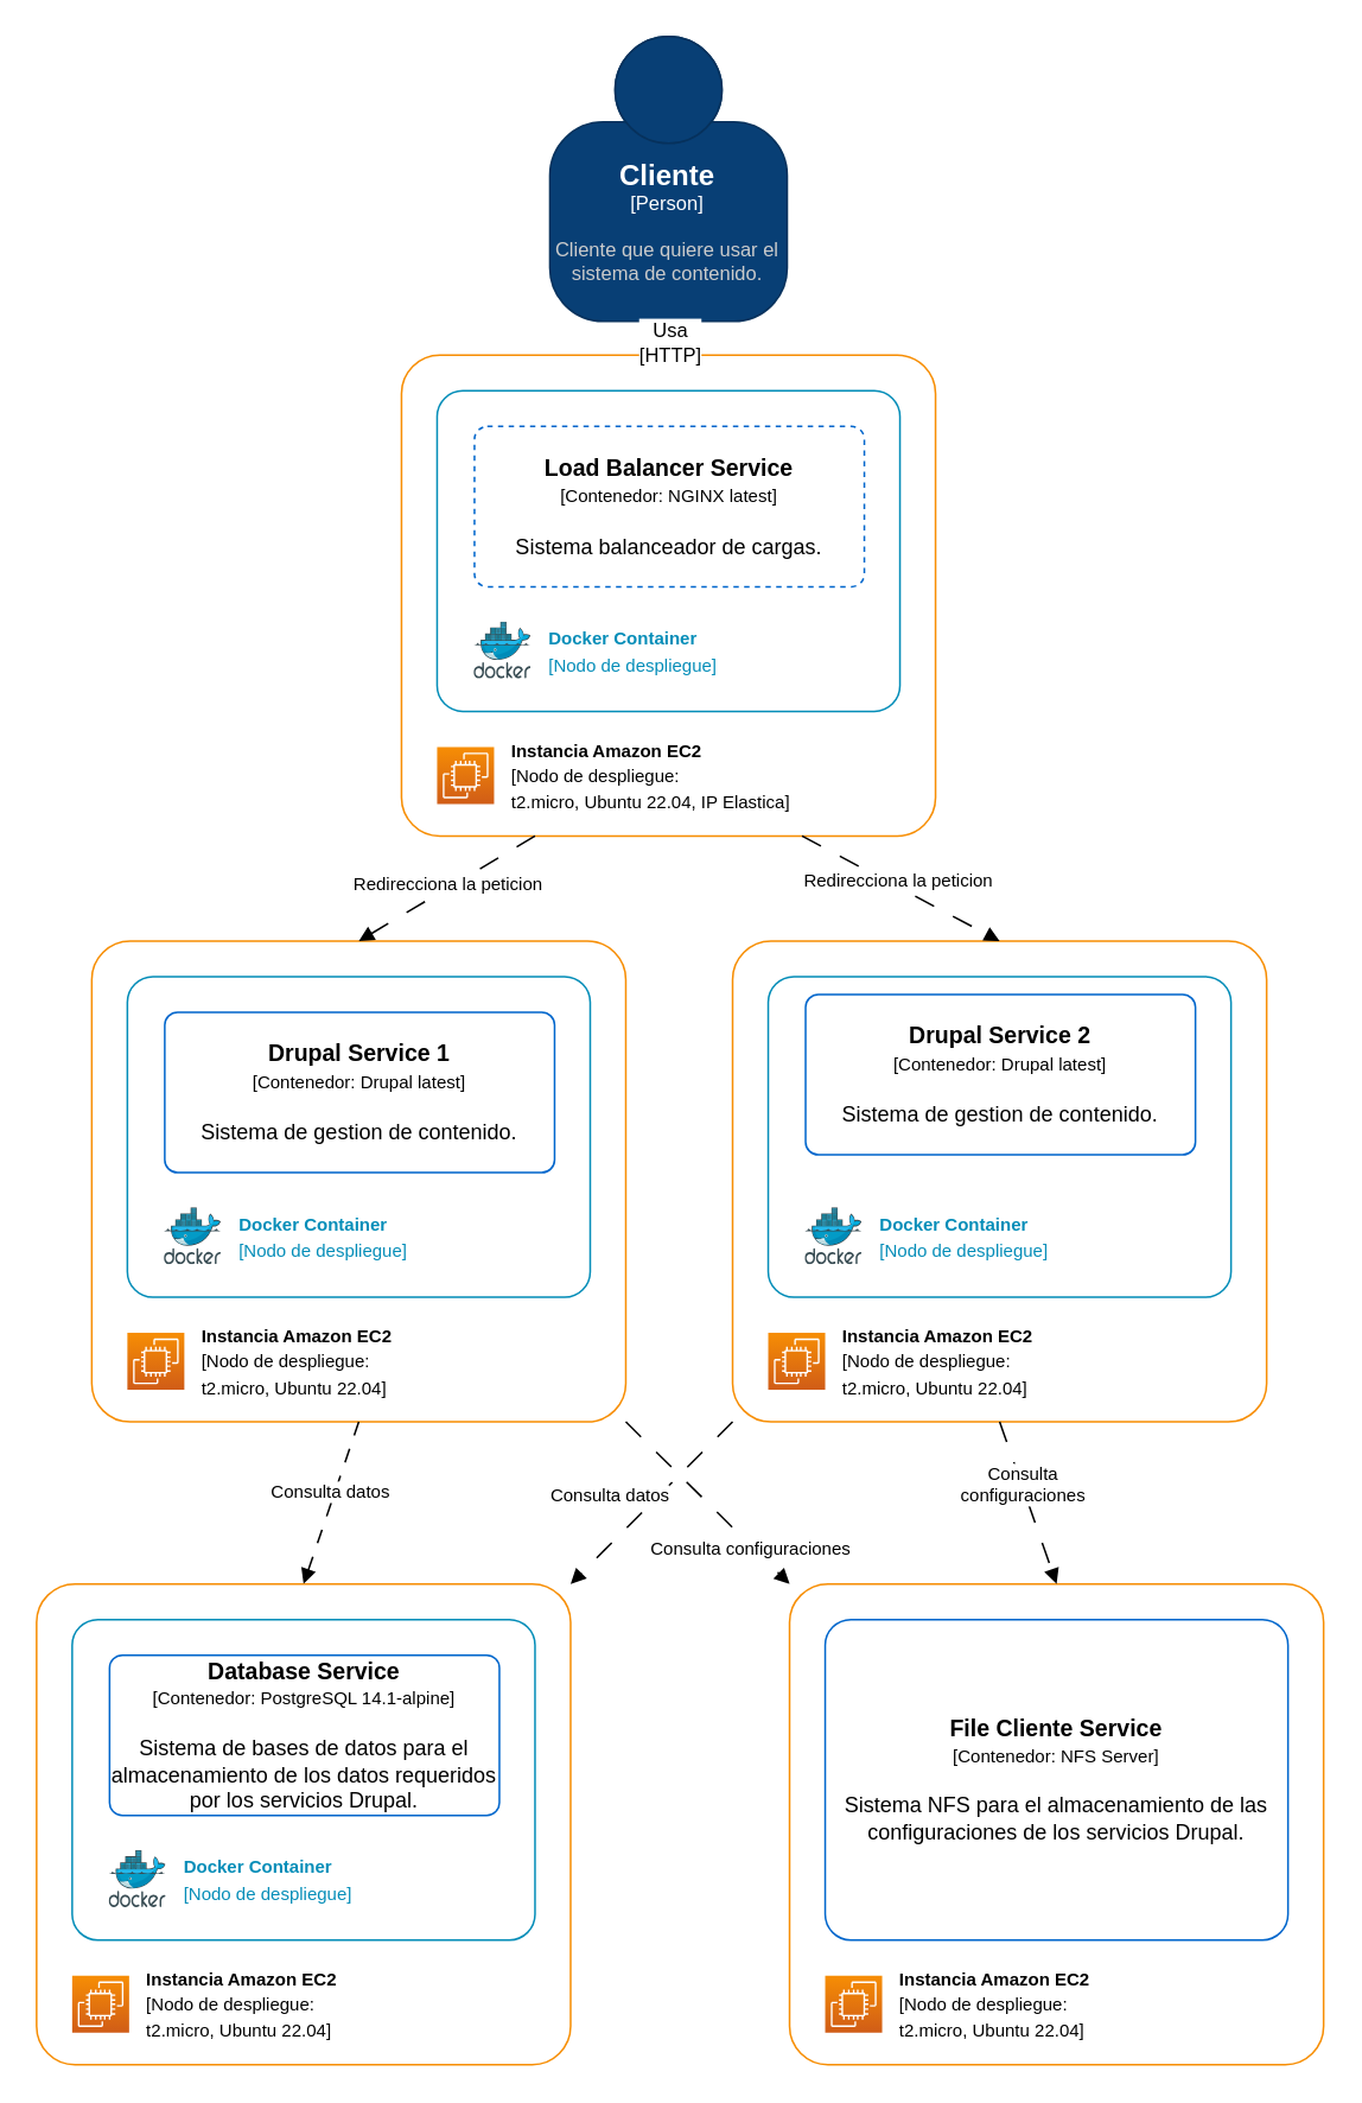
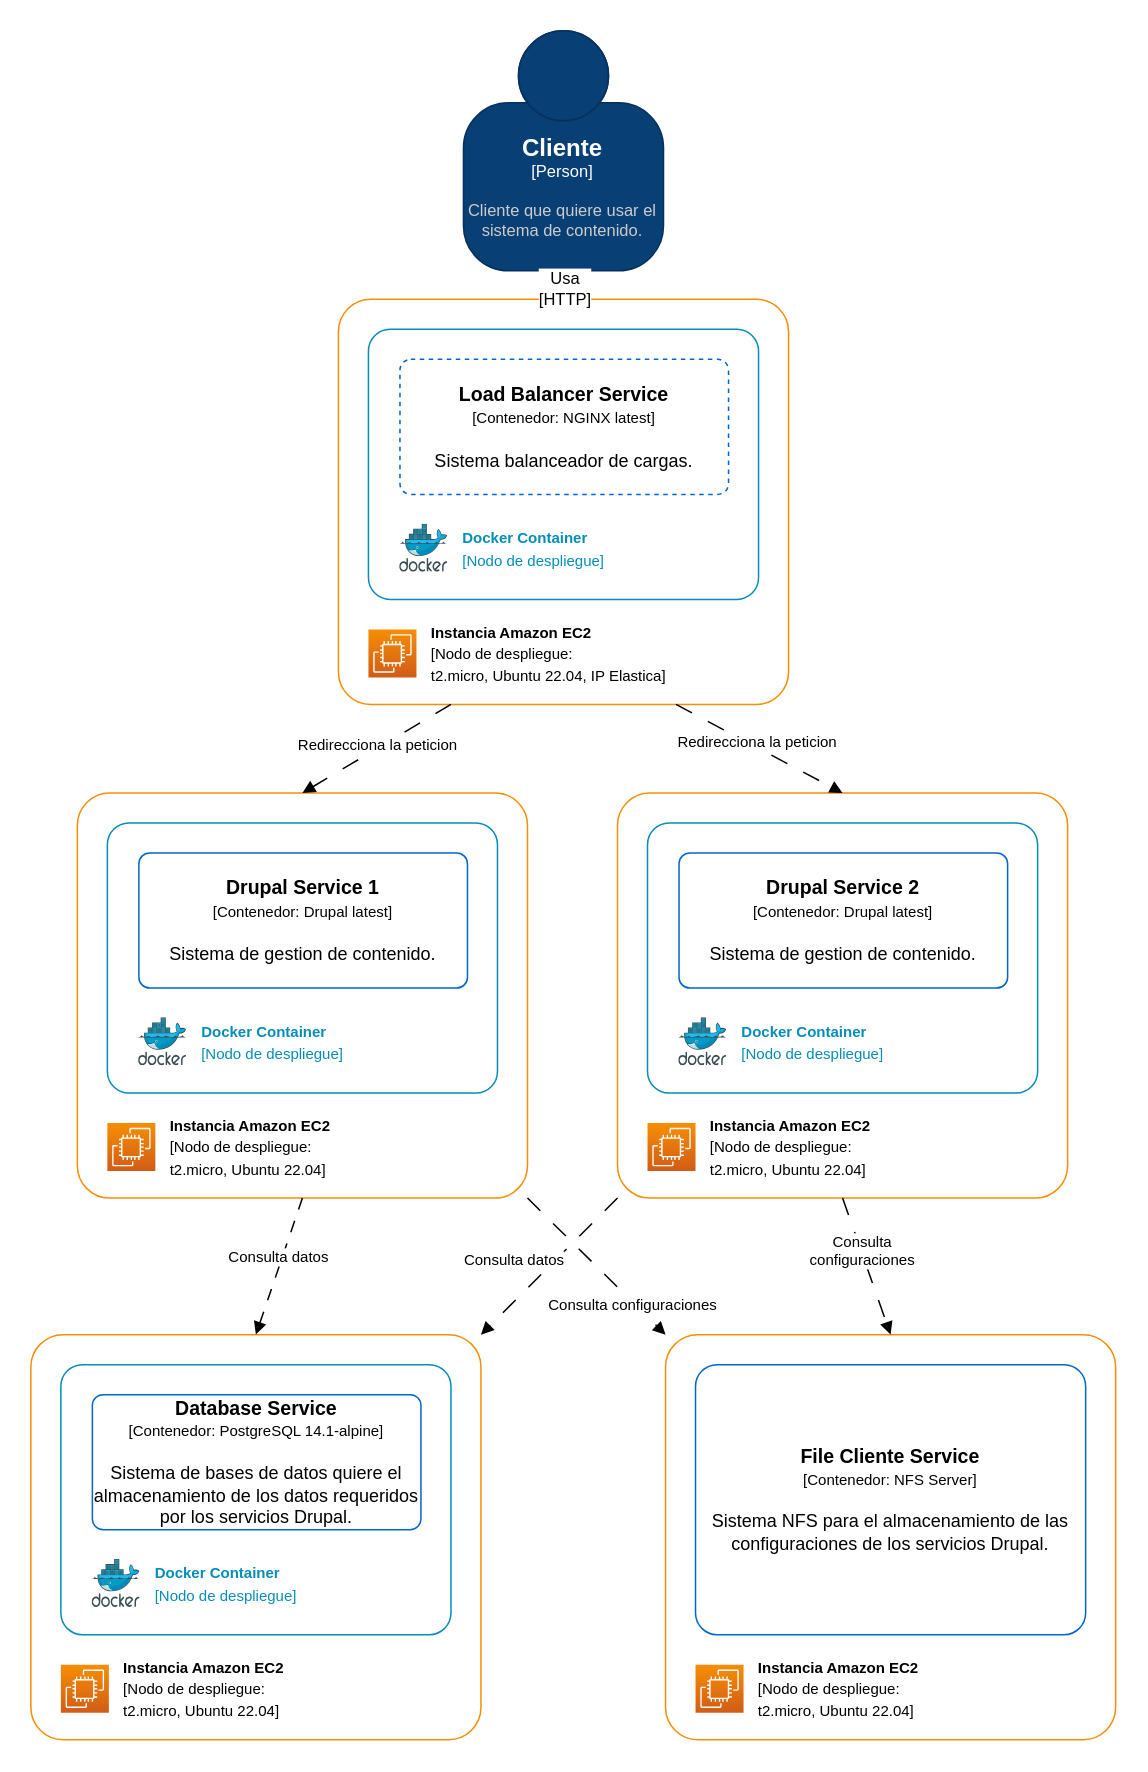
- <mxCell id="46" value="&lt;font style=&quot;font-size: 12px;&quot;&gt;&lt;font style=&quot;border-color: var(--border-color); font-size: 13px;&quot;&gt;&lt;b style=&quot;border-color: var(--border-color);&quot;&gt;Drupal Service 2&lt;br style=&quot;border-color: var(--border-color);&quot;&gt;&lt;/b&gt;&lt;/font&gt;&lt;font style=&quot;border-color: var(--border-color); font-size: 10px;&quot;&gt;[Contenedor: Drupal latest]&lt;br style=&quot;border-color: var(--border-color);&quot;&gt;&lt;/font&gt;&lt;br style=&quot;border-color: var(--border-color);&quot;&gt;Sistema de gestion de contenido.&lt;br&gt;&lt;/font&gt;" style="rounded=1;whiteSpace=wrap;html=1;arcSize=8;fillColor=none;strokeColor=#0066CC;" parent="40" vertex="1"><mxGeometry x="41" y="30" width="219" height="90" as="geometry" /></mxCell>
+ <mxCell id="46" value="&lt;font style=&quot;font-size: 12px;&quot;&gt;&lt;font style=&quot;border-color: var(--border-color); font-size: 13px;&quot;&gt;&lt;b style=&quot;border-color: var(--border-color);&quot;&gt;Drupal Service 2&lt;br style=&quot;border-color: var(--border-color);&quot;&gt;&lt;/b&gt;&lt;/font&gt;&lt;font style=&quot;border-color: var(--border-color); font-size: 10px;&quot;&gt;[Contenedor: Drupal latest]&lt;br style=&quot;border-color: var(--border-color);&quot;&gt;&lt;/font&gt;&lt;br style=&quot;border-color: var(--border-color);&quot;&gt;Sistema de gestion de contenido.&lt;br&gt;&lt;/font&gt;" style="rounded=1;whiteSpace=wrap;html=1;arcSize=8;fillColor=none;strokeColor=#0066CC;" parent="40" vertex="1"><mxGeometry x="41" y="40" width="219" height="90" as="geometry" /></mxCell>
- <mxCell id="26" value="&lt;font style=&quot;font-size: 12px;&quot;&gt;&lt;font style=&quot;border-color: var(--border-color); font-size: 13px;&quot;&gt;&lt;b style=&quot;border-color: var(--border-color);&quot;&gt;Database Service&lt;br style=&quot;border-color: var(--border-color);&quot;&gt;&lt;/b&gt;&lt;/font&gt;&lt;font style=&quot;border-color: var(--border-color); font-size: 10px;&quot;&gt;[Contenedor: PostgreSQL 14.1-alpine]&lt;br style=&quot;border-color: var(--border-color);&quot;&gt;&lt;/font&gt;&lt;br style=&quot;border-color: var(--border-color);&quot;&gt;Sistema de bases de datos para el almacenamiento de los datos requeridos por los servicios Drupal.&lt;br&gt;&lt;/font&gt;" style="rounded=1;whiteSpace=wrap;html=1;arcSize=8;fillColor=none;strokeColor=#0066CC;" parent="20" vertex="1"><mxGeometry x="41" y="40" width="219" height="90" as="geometry" /></mxCell>
+ <mxCell id="26" value="&lt;font style=&quot;font-size: 12px;&quot;&gt;&lt;font style=&quot;border-color: var(--border-color); font-size: 13px;&quot;&gt;&lt;b style=&quot;border-color: var(--border-color);&quot;&gt;Database Service&lt;br style=&quot;border-color: var(--border-color);&quot;&gt;&lt;/b&gt;&lt;/font&gt;&lt;font style=&quot;border-color: var(--border-color); font-size: 10px;&quot;&gt;[Contenedor: PostgreSQL 14.1-alpine]&lt;br style=&quot;border-color: var(--border-color);&quot;&gt;&lt;/font&gt;&lt;br style=&quot;border-color: var(--border-color);&quot;&gt;Sistema de bases de datos quiere el almacenamiento de los datos requeridos por los servicios Drupal.&lt;br&gt;&lt;/font&gt;" style="rounded=1;whiteSpace=wrap;html=1;arcSize=8;fillColor=none;strokeColor=#0066CC;" parent="20" vertex="1"><mxGeometry x="41" y="40" width="219" height="90" as="geometry" /></mxCell>
